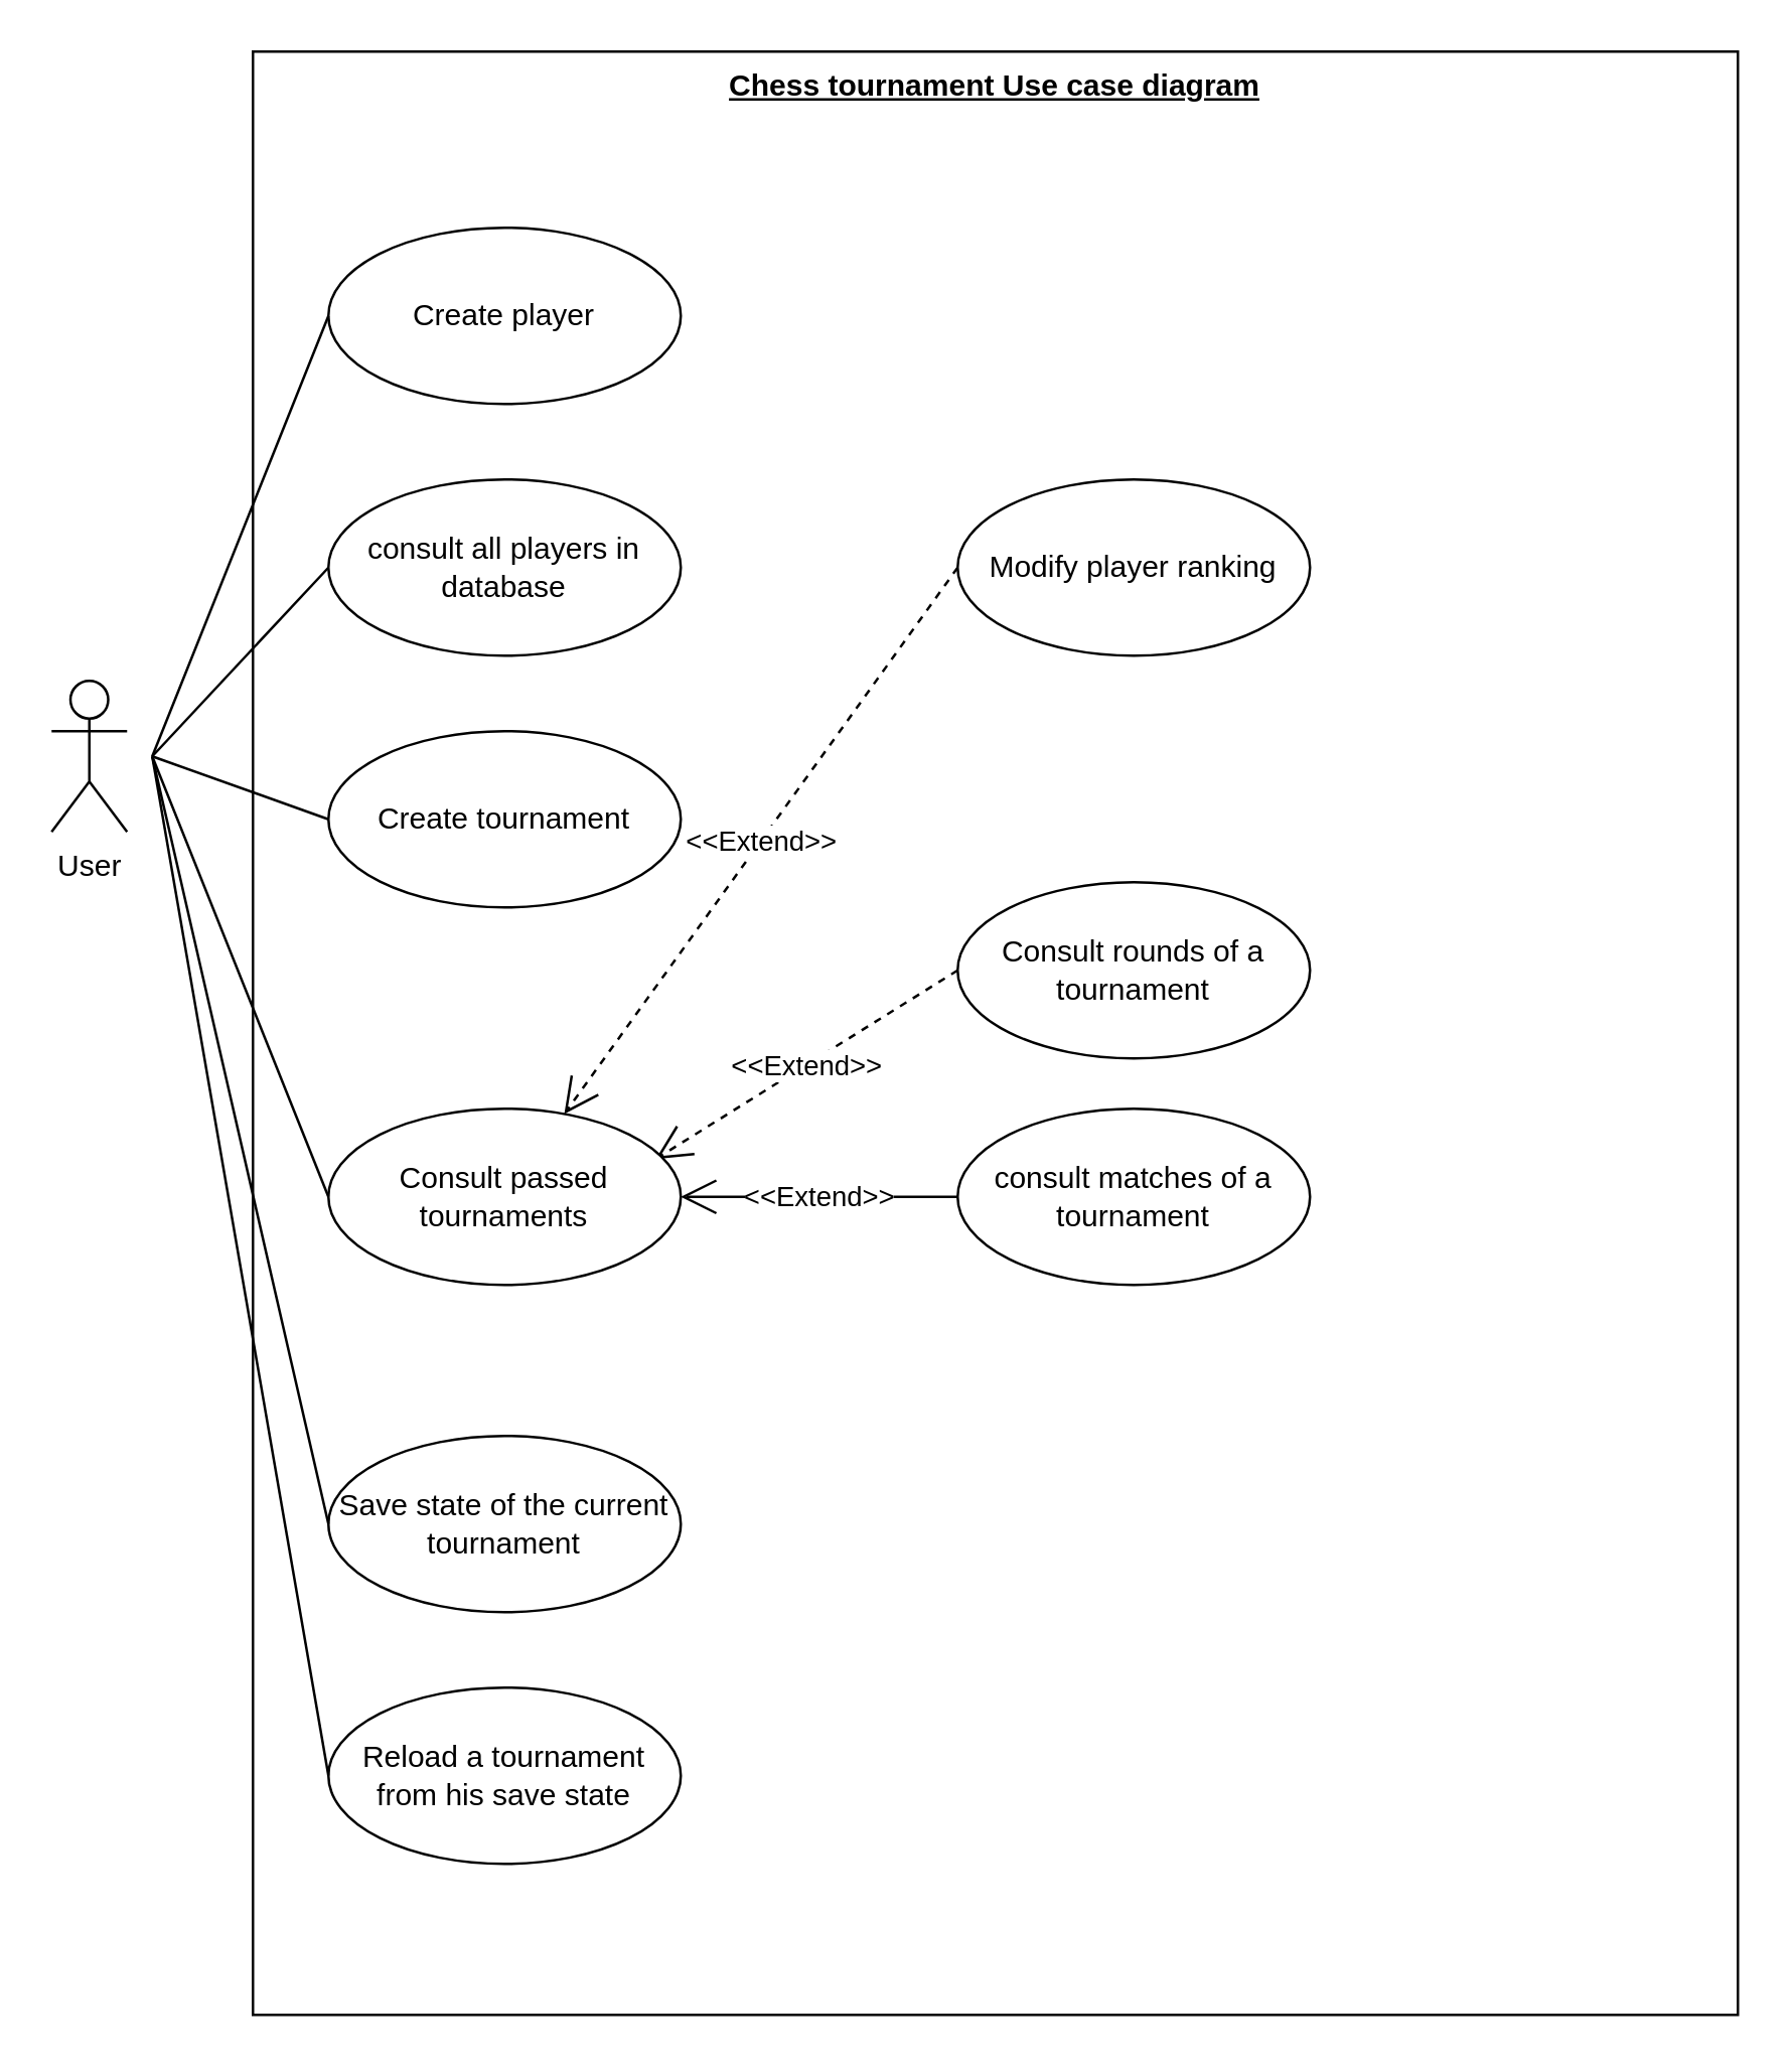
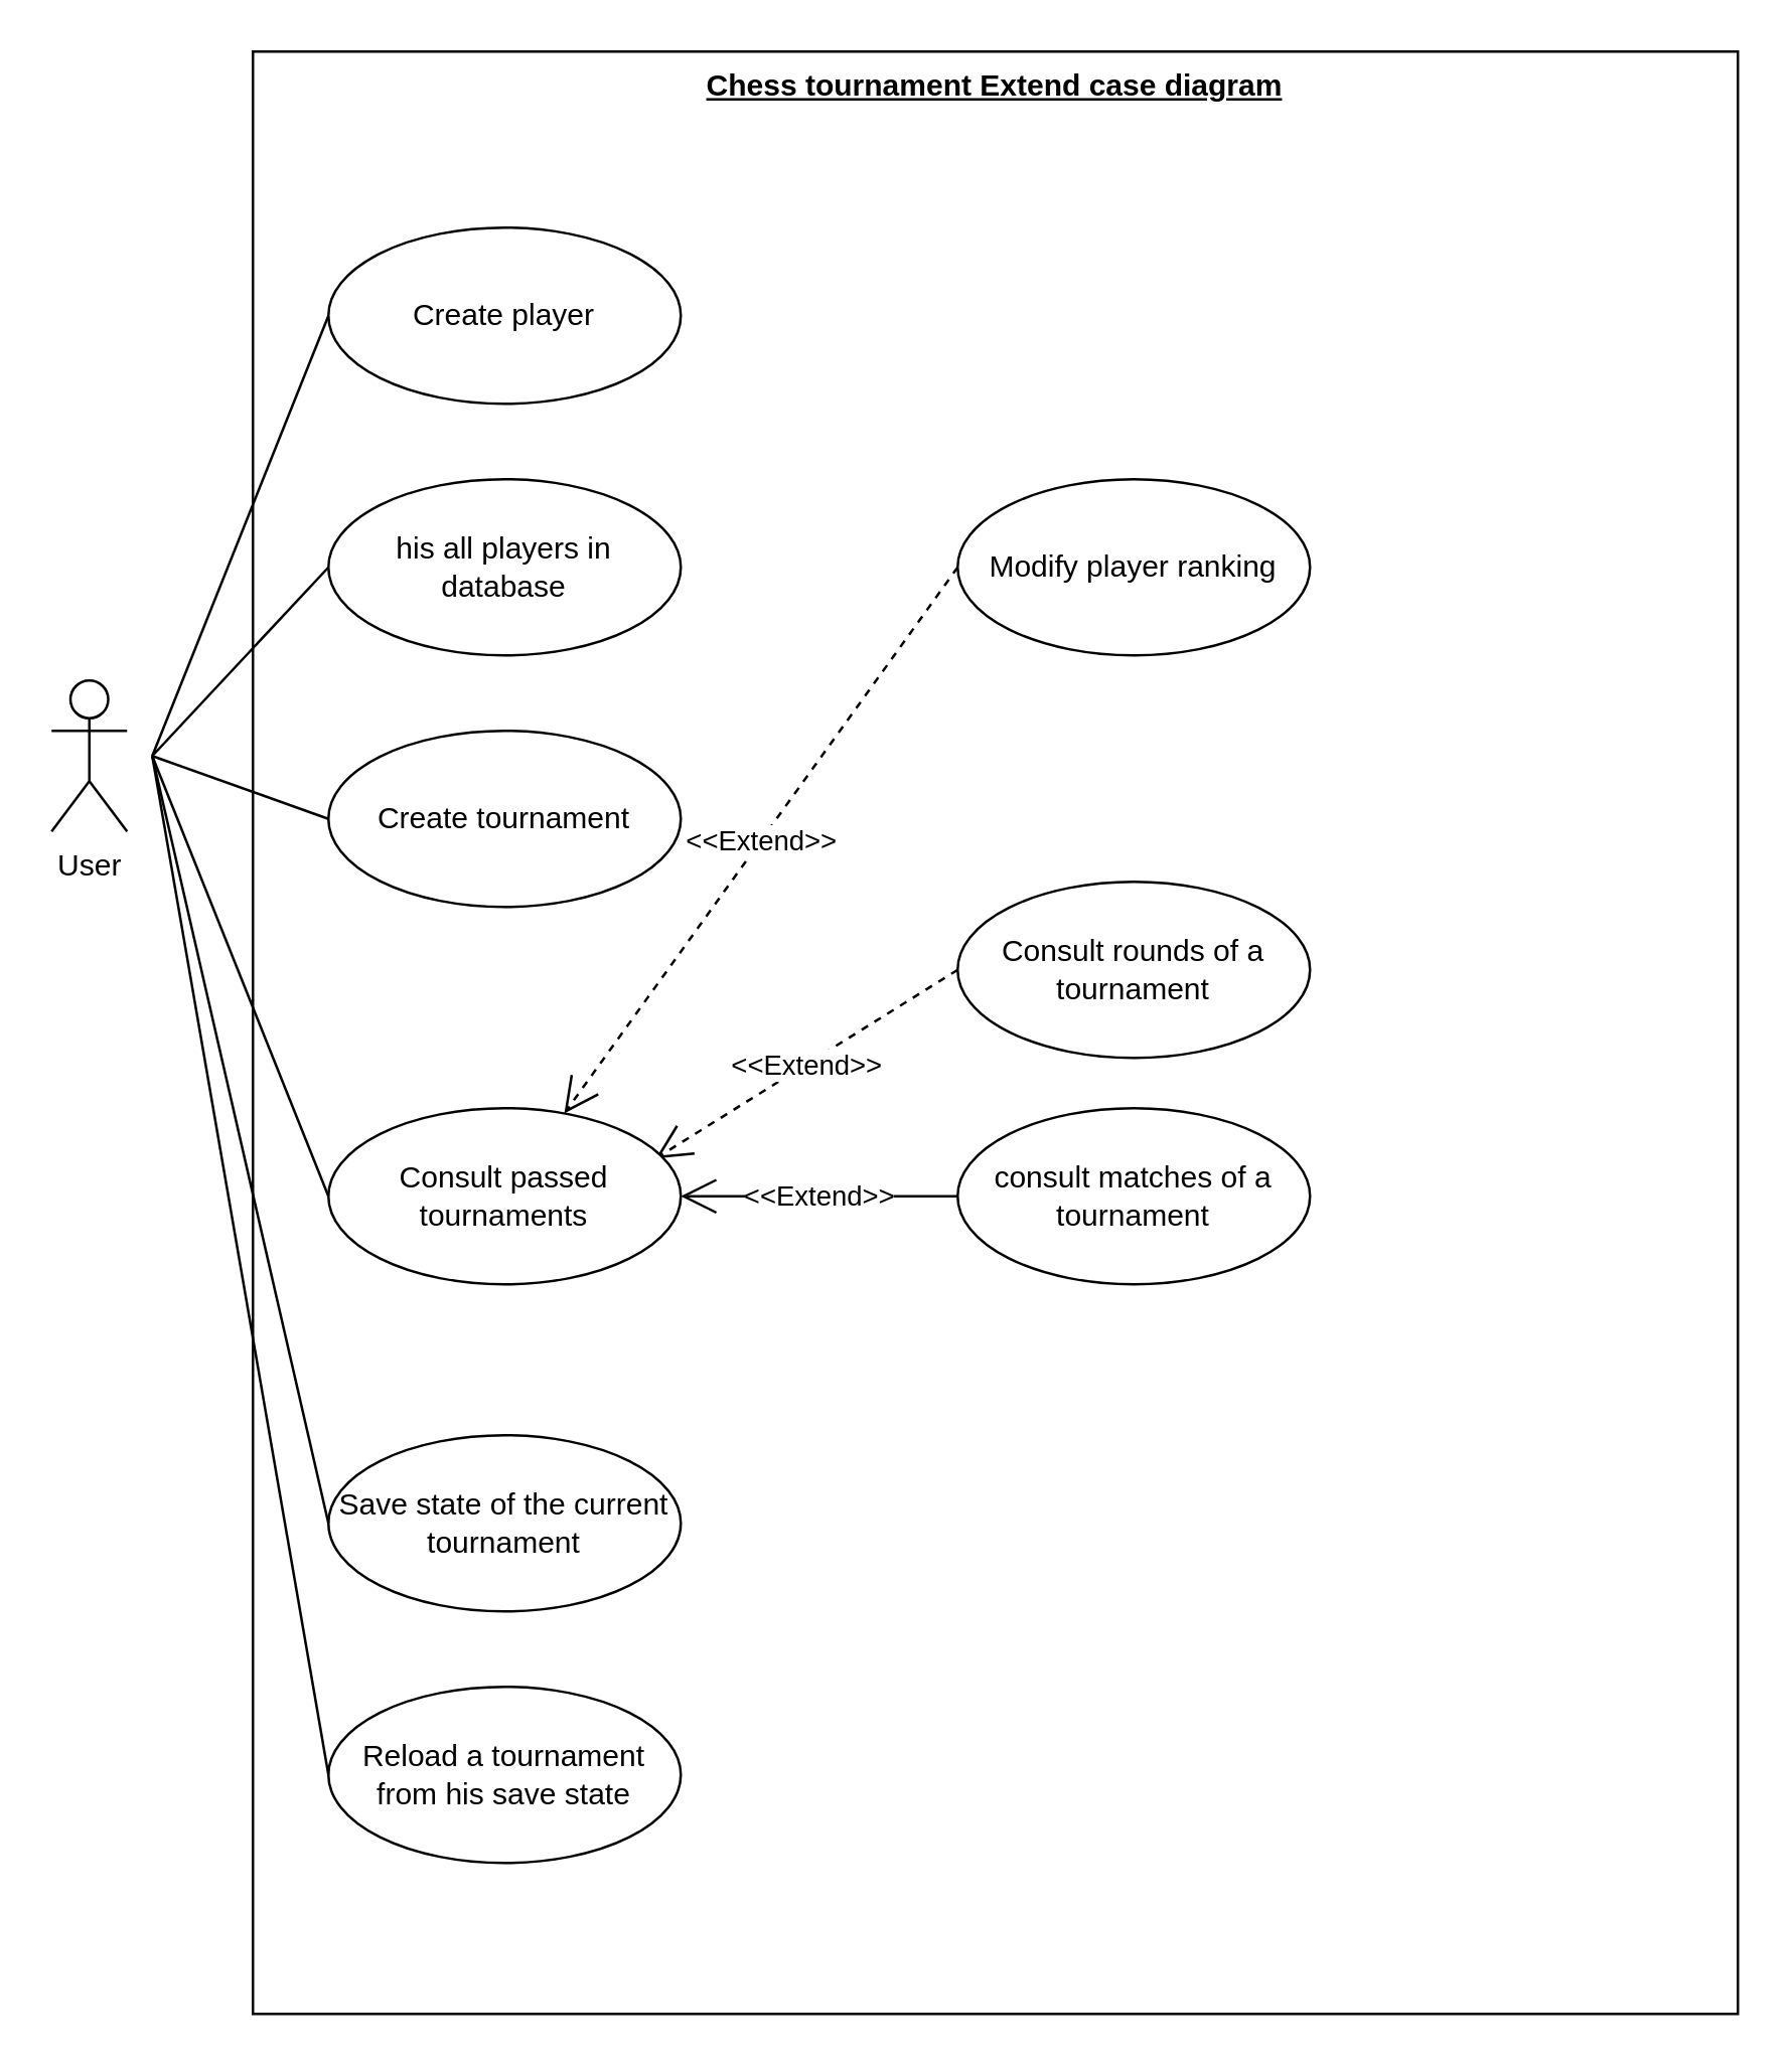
- <mxCell id="2" value="&lt;b&gt;&lt;u&gt;Chess tournament Use case diagram&lt;/u&gt;&lt;/b&gt;&lt;br&gt;&lt;table&gt;&lt;tbody&gt;&lt;tr&gt;&lt;td&gt;&lt;/td&gt;&lt;/tr&gt;&lt;/tbody&gt;&lt;/table&gt;" style="rounded=0;whiteSpace=wrap;html=1;verticalAlign=top;align=center;" vertex="1" parent="1"><mxGeometry x="100" y="20" width="590" height="780" as="geometry" /></mxCell>
+ <mxCell id="2" value="&lt;b&gt;&lt;u&gt;Chess tournament Extend case diagram&lt;/u&gt;&lt;/b&gt;&lt;br&gt;&lt;table&gt;&lt;tbody&gt;&lt;tr&gt;&lt;td&gt;&lt;/td&gt;&lt;/tr&gt;&lt;/tbody&gt;&lt;/table&gt;" style="rounded=0;whiteSpace=wrap;html=1;verticalAlign=top;align=center;" vertex="1" parent="1"><mxGeometry x="100" y="20" width="590" height="780" as="geometry" /></mxCell>
- <mxCell id="12" value="consult all players in database" style="ellipse;whiteSpace=wrap;html=1;align=center;" vertex="1" parent="1"><mxGeometry x="130" y="190" width="140" height="70" as="geometry" /></mxCell>
+ <mxCell id="12" value="his all players in database" style="ellipse;whiteSpace=wrap;html=1;align=center;" vertex="1" parent="1"><mxGeometry x="130" y="190" width="140" height="70" as="geometry" /></mxCell>
